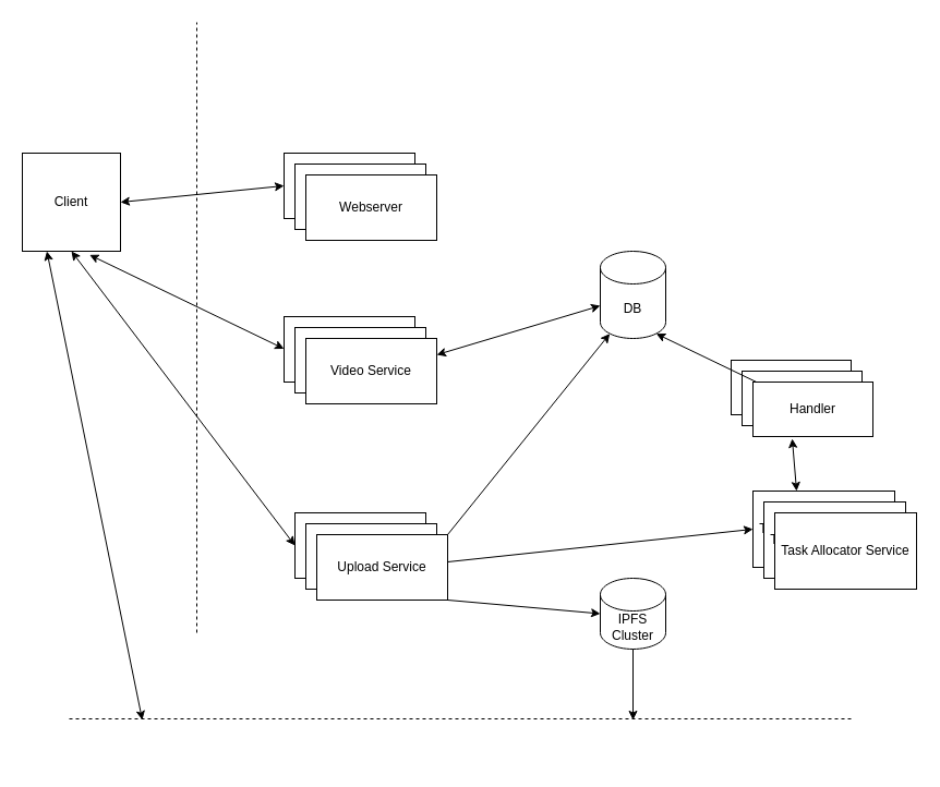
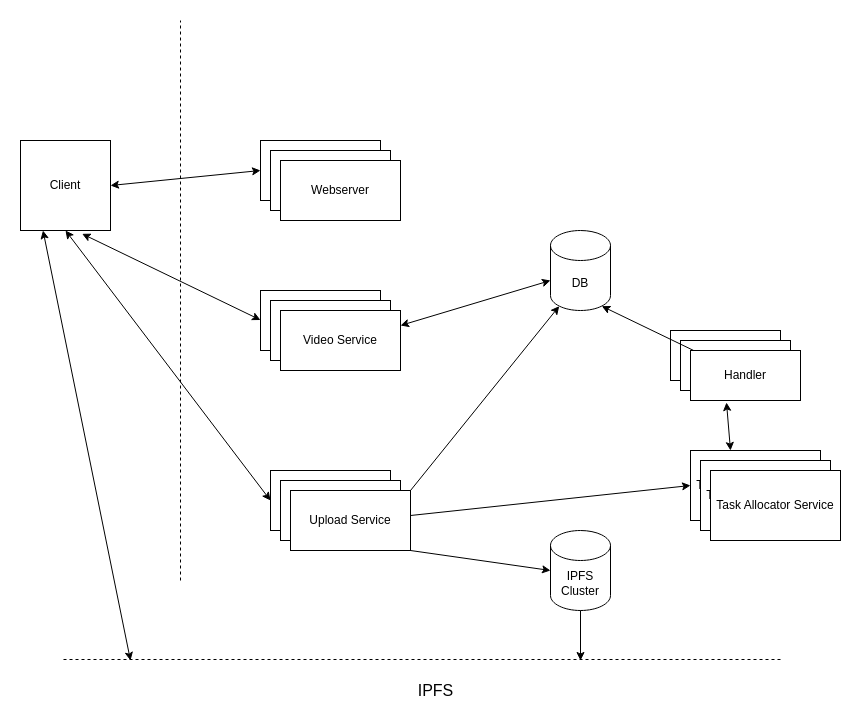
- <mxCell id="29" value="IPFS Cluster" style="shape=cylinder3;whiteSpace=wrap;html=1;boundedLbl=1;backgroundOutline=1;size=15;" parent="1" vertex="1"><mxGeometry x="550" y="530" width="60" height="65" as="geometry" /></mxCell>
+ <mxCell id="29" value="IPFS Cluster" style="shape=cylinder3;whiteSpace=wrap;html=1;boundedLbl=1;backgroundOutline=1;size=15;" parent="1" vertex="1"><mxGeometry x="550" y="530" width="60" height="80" as="geometry" /></mxCell>
+ <mxCell id="27" value="&lt;font style=&quot;font-size: 16px&quot;&gt;IPFS&lt;/font&gt;" style="text;html=1;align=center;verticalAlign=middle;resizable=0;points=[];autosize=1;" parent="1" vertex="1"><mxGeometry x="410" y="680" width="50" height="20" as="geometry" /></mxCell>
